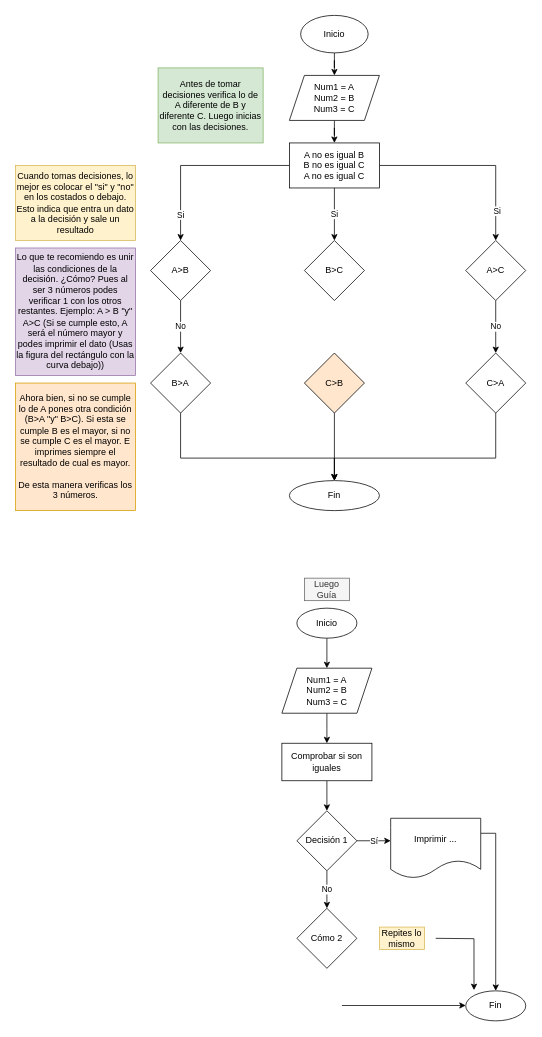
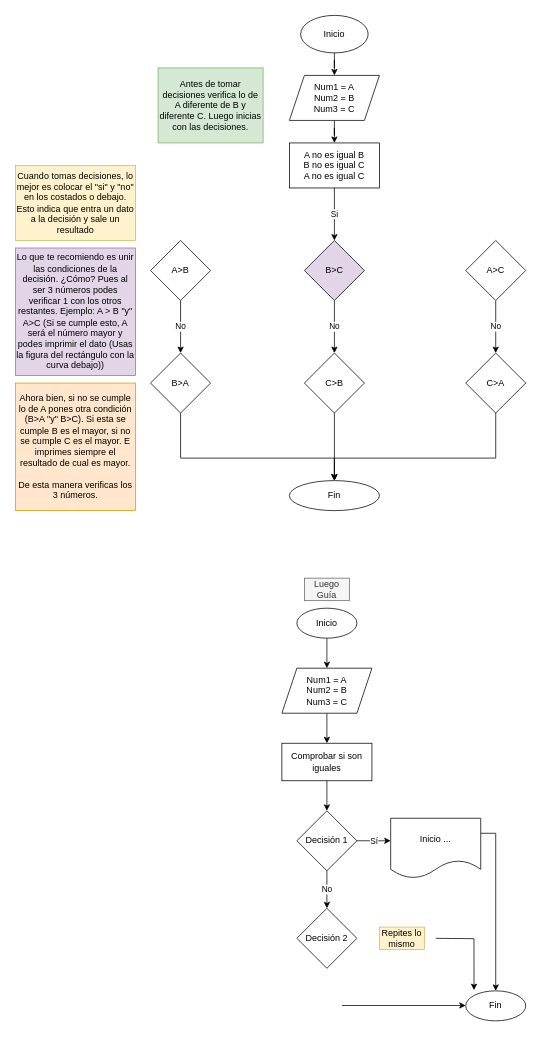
- <mxCell id="6" value="" style="edgeStyle=orthogonalEdgeStyle;rounded=0;orthogonalLoop=1;jettySize=auto;html=1;" edge="1" parent="1" source="11" target="13"><mxGeometry relative="1" as="geometry" /></mxCell>
- <mxCell id="7" value="Si" style="edgeLabel;html=1;align=center;verticalAlign=middle;resizable=0;points=[];" vertex="1" connectable="0" parent="6"><mxGeometry x="0.714" y="-1" relative="1" as="geometry"><mxPoint as="offset" /></mxGeometry></mxCell>
- <mxCell id="9" value="" style="edgeStyle=orthogonalEdgeStyle;rounded=0;orthogonalLoop=1;jettySize=auto;html=1;" edge="1" parent="1" source="11" target="17"><mxGeometry relative="1" as="geometry" /></mxCell>
- <mxCell id="10" value="Si" style="edgeLabel;html=1;align=center;verticalAlign=middle;resizable=0;points=[];" vertex="1" connectable="0" parent="9"><mxGeometry x="0.686" y="1" relative="1" as="geometry"><mxPoint as="offset" /></mxGeometry></mxCell>
- <mxCell id="15" value="B&amp;gt;C" style="rhombus;whiteSpace=wrap;html=1;" vertex="1" parent="1"><mxGeometry x="405" y="320" width="80" height="80" as="geometry" /></mxCell>
+ <mxCell id="15" value="B&amp;gt;C" style="rhombus;whiteSpace=wrap;html=1;fillColor=#e1d5e7;" vertex="1" parent="1"><mxGeometry x="405" y="320" width="80" height="80" as="geometry" /></mxCell>
+ <mxCell id="14" value="No" style="edgeStyle=orthogonalEdgeStyle;rounded=0;orthogonalLoop=1;jettySize=auto;html=1;" edge="1" parent="1" source="15" target="21"><mxGeometry relative="1" as="geometry" /></mxCell>
- <mxCell id="21" value="C&amp;gt;B" style="rhombus;whiteSpace=wrap;html=1;fillColor=#ffe6cc;" vertex="1" parent="1"><mxGeometry x="405" y="470" width="80" height="80" as="geometry" /></mxCell>
+ <mxCell id="21" value="C&amp;gt;B" style="rhombus;whiteSpace=wrap;html=1;" vertex="1" parent="1"><mxGeometry x="405" y="470" width="80" height="80" as="geometry" /></mxCell>
- <mxCell id="41" value="Imprimir ..." style="shape=document;whiteSpace=wrap;html=1;boundedLbl=1;" vertex="1" parent="1"><mxGeometry x="520" y="1090" width="120" height="80" as="geometry" /></mxCell>
+ <mxCell id="41" value="Inicio ..." style="shape=document;whiteSpace=wrap;html=1;boundedLbl=1;" vertex="1" parent="1"><mxGeometry x="520" y="1090" width="120" height="80" as="geometry" /></mxCell>
- <mxCell id="39" value="Cómo 2" style="rhombus;whiteSpace=wrap;html=1;" vertex="1" parent="1"><mxGeometry x="395" y="1210" width="80" height="80" as="geometry" /></mxCell>
+ <mxCell id="39" value="Decisión 2" style="rhombus;whiteSpace=wrap;html=1;" vertex="1" parent="1"><mxGeometry x="395" y="1210" width="80" height="80" as="geometry" /></mxCell>
